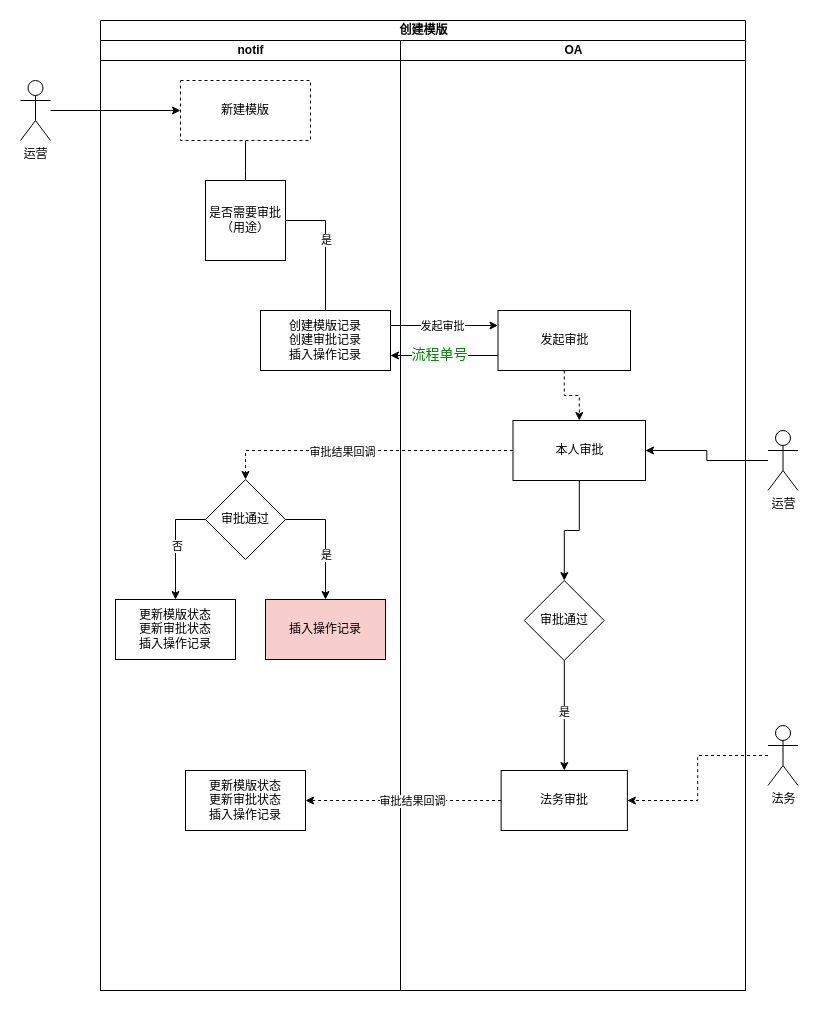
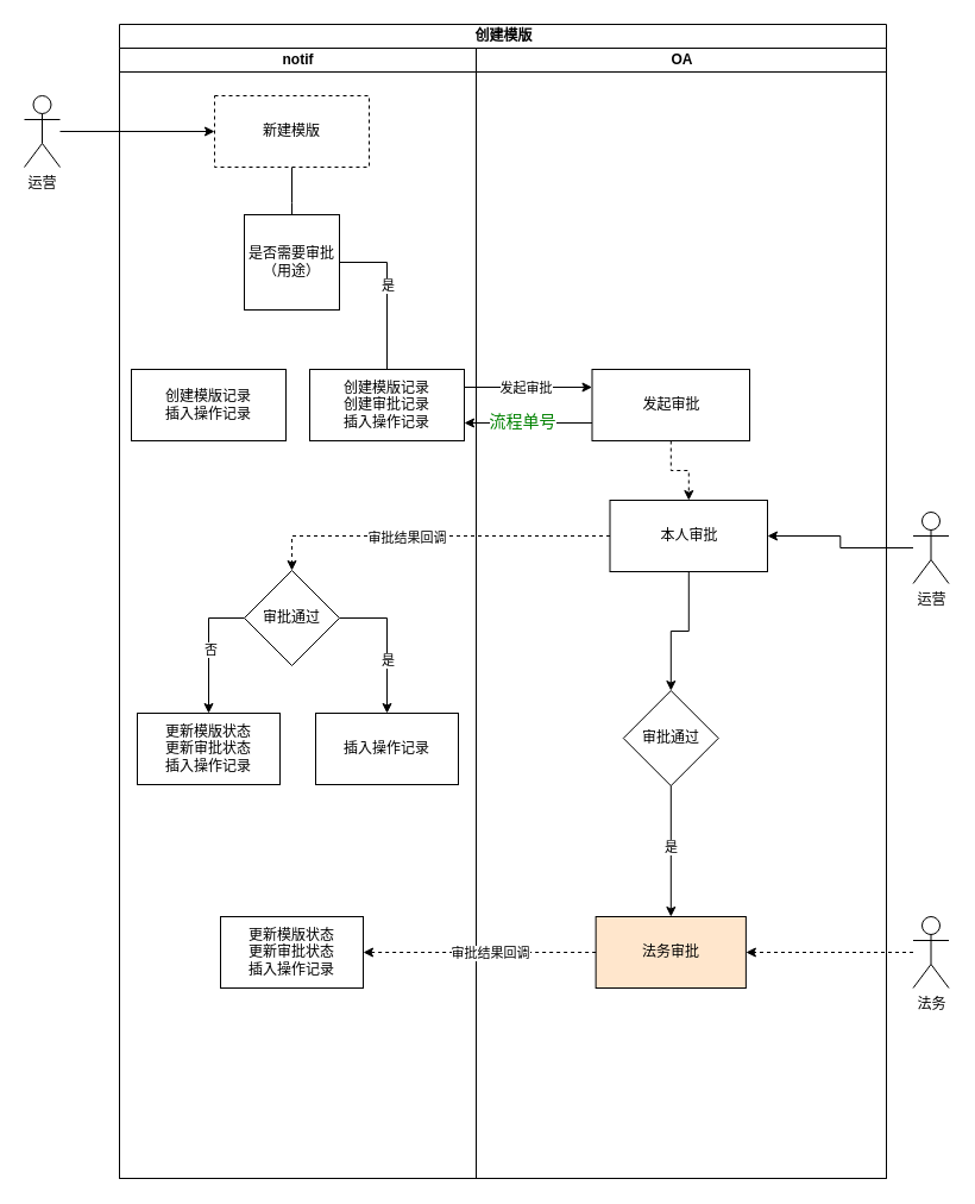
+ <mxCell id="18" value="&lt;div&gt;创建模版记录&lt;br&gt;&lt;/div&gt;&lt;div&gt;插入操作记录&lt;/div&gt;" style="rounded=0;whiteSpace=wrap;html=1;" vertex="1" parent="3"><mxGeometry x="10" y="270" width="130" height="60" as="geometry" /></mxCell>
- <mxCell id="7" value="&lt;div&gt;&lt;span style=&quot;background-color: initial;&quot;&gt;插入操作记录&lt;/span&gt;&lt;br&gt;&lt;/div&gt;" style="whiteSpace=wrap;html=1;rounded=0;fillColor=#f8cecc;" vertex="1" parent="3"><mxGeometry x="165" y="559" width="120" height="60" as="geometry" /></mxCell>
+ <mxCell id="7" value="&lt;div&gt;&lt;span style=&quot;background-color: initial;&quot;&gt;插入操作记录&lt;/span&gt;&lt;br&gt;&lt;/div&gt;" style="whiteSpace=wrap;html=1;rounded=0;" vertex="1" parent="3"><mxGeometry x="165" y="559" width="120" height="60" as="geometry" /></mxCell>
- <mxCell id="41" value="法务" style="shape=umlActor;verticalLabelPosition=bottom;verticalAlign=top;html=1;outlineConnect=0;" vertex="1" parent="1"><mxGeometry x="767.5" y="725" width="30" height="60" as="geometry" /></mxCell>
+ <mxCell id="41" value="法务" style="shape=umlActor;verticalLabelPosition=bottom;verticalAlign=top;html=1;outlineConnect=0;" vertex="1" parent="1"><mxGeometry x="767.5" y="770" width="30" height="60" as="geometry" /></mxCell>
- <mxCell id="27" value="法务审批" style="rounded=0;whiteSpace=wrap;html=1;" vertex="1" parent="21"><mxGeometry x="100.63" y="730" width="126.25" height="60" as="geometry" /></mxCell>
+ <mxCell id="27" value="法务审批" style="rounded=0;whiteSpace=wrap;html=1;fillColor=#ffe6cc;" vertex="1" parent="21"><mxGeometry x="100.63" y="730" width="126.25" height="60" as="geometry" /></mxCell>
